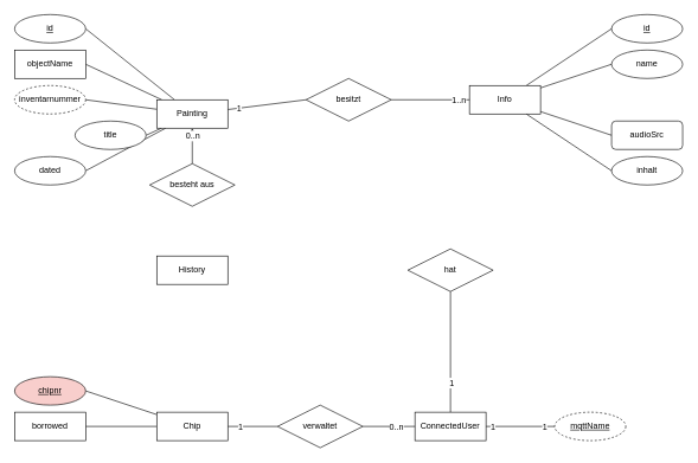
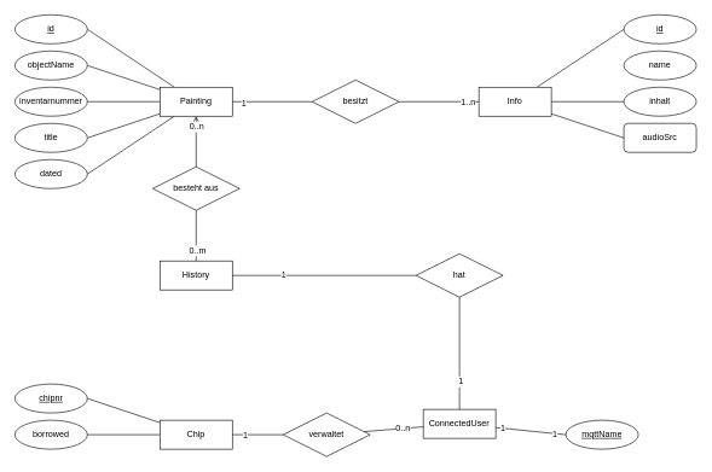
- <mxCell id="11" value="objectName" style="whiteSpace=wrap;html=1;align=center;rounded=0;" parent="1" vertex="1"><mxGeometry x="20" y="70" width="100" height="40" as="geometry" /></mxCell>
+ <mxCell id="11" value="objectName" style="ellipse;whiteSpace=wrap;html=1;align=center;" parent="1" vertex="1"><mxGeometry x="20" y="70" width="100" height="40" as="geometry" /></mxCell>
- <mxCell id="16" style="edgeStyle=none;rounded=0;orthogonalLoop=1;jettySize=auto;html=1;entryX=0;entryY=0.5;entryDx=0;entryDy=0;endArrow=none;endFill=0;" parent="1" source="19" target="21" edge="1"><mxGeometry relative="1" as="geometry" /></mxCell>
- <mxCell id="12" value="inventarnummer" style="ellipse;whiteSpace=wrap;html=1;align=center;dashed=1;" parent="1" vertex="1"><mxGeometry x="20" y="120" width="100" height="40" as="geometry" /></mxCell>
+ <mxCell id="12" value="inventarnummer" style="ellipse;whiteSpace=wrap;html=1;align=center;" parent="1" vertex="1"><mxGeometry x="20" y="120" width="100" height="40" as="geometry" /></mxCell>
- <mxCell id="9" value="Painting" style="whiteSpace=wrap;html=1;align=center;" parent="1" vertex="1"><mxGeometry x="220" y="140" width="100" height="40" as="geometry" /></mxCell>
+ <mxCell id="9" value="Painting" style="whiteSpace=wrap;html=1;align=center;" parent="1" vertex="1"><mxGeometry y="120" width="100" height="40" as="geometry" x="220" /></mxCell>
- <mxCell id="13" value="title" style="ellipse;whiteSpace=wrap;html=1;align=center;" parent="1" vertex="1"><mxGeometry x="105" y="170" width="100" height="40" as="geometry" /></mxCell>
+ <mxCell id="13" value="title" style="ellipse;whiteSpace=wrap;html=1;align=center;" parent="1" vertex="1"><mxGeometry x="20" y="170" width="100" height="40" as="geometry" /></mxCell>
- <mxCell id="22" value="inhalt" style="ellipse;whiteSpace=wrap;html=1;align=center;" parent="1" vertex="1"><mxGeometry x="860" y="220" width="100" height="40" as="geometry" /></mxCell>
+ <mxCell id="22" value="inhalt" style="ellipse;whiteSpace=wrap;html=1;align=center;" parent="1" vertex="1"><mxGeometry x="860" y="120" width="100" height="40" as="geometry" /></mxCell>
+ <mxCell id="37" style="edgeStyle=none;rounded=0;orthogonalLoop=1;jettySize=auto;html=1;endArrow=none;endFill=0;" parent="1" source="39" target="34" edge="1"><mxGeometry relative="1" as="geometry" /></mxCell>
+ <mxCell id="38" value="0..m" style="text;html=1;align=center;verticalAlign=middle;resizable=0;points=[];;labelBackgroundColor=#ffffff;" parent="37" vertex="1" connectable="0"><mxGeometry x="0.571" y="1" relative="1" as="geometry"><mxPoint as="offset" /></mxGeometry></mxCell>
+ <mxCell id="40" style="edgeStyle=none;rounded=0;orthogonalLoop=1;jettySize=auto;html=1;entryX=1;entryY=0.5;entryDx=0;entryDy=0;endArrow=none;endFill=0;" parent="1" source="44" target="34" edge="1"><mxGeometry relative="1" as="geometry" /></mxCell>
+ <mxCell id="41" value="1" style="text;html=1;align=center;verticalAlign=middle;resizable=0;points=[];;labelBackgroundColor=#ffffff;" parent="40" vertex="1" connectable="0"><mxGeometry x="0.444" y="-1" relative="1" as="geometry"><mxPoint as="offset" /></mxGeometry></mxCell>
- <mxCell id="32" value="&lt;u&gt;chipnr&lt;/u&gt;" style="ellipse;whiteSpace=wrap;html=1;align=center;fillColor=#f8cecc;" parent="1" vertex="1"><mxGeometry x="20" y="530" width="100" height="40" as="geometry" /></mxCell>
+ <mxCell id="32" value="&lt;u&gt;chipnr&lt;/u&gt;" style="ellipse;whiteSpace=wrap;html=1;align=center;" parent="1" vertex="1"><mxGeometry x="20" y="530" width="100" height="40" as="geometry" /></mxCell>
- <mxCell id="33" value="borrowed" style="whiteSpace=wrap;html=1;align=center;rounded=0;" parent="1" vertex="1"><mxGeometry x="20" y="580" width="100" height="40" as="geometry" /></mxCell>
+ <mxCell id="33" value="borrowed" style="ellipse;whiteSpace=wrap;html=1;align=center;" parent="1" vertex="1"><mxGeometry x="20" y="580" width="100" height="40" as="geometry" /></mxCell>
- <mxCell id="48" value="ConnectedUser" style="rounded=0;whiteSpace=wrap;html=1;" vertex="1" parent="1"><mxGeometry x="583.29" y="580" width="100" height="40" as="geometry" /></mxCell>
+ <mxCell id="48" value="ConnectedUser" style="rounded=0;whiteSpace=wrap;html=1;" vertex="1" parent="1"><mxGeometry x="583.29" y="565" width="100" height="40" as="geometry" /></mxCell>
- <mxCell id="52" value="&lt;u&gt;mqttName&lt;/u&gt;" style="ellipse;whiteSpace=wrap;html=1;align=center;dashed=1;" vertex="1" parent="1"><mxGeometry x="780" y="580" width="100" height="40" as="geometry" /></mxCell>
+ <mxCell id="52" value="&lt;u&gt;mqttName&lt;/u&gt;" style="ellipse;whiteSpace=wrap;html=1;align=center;" vertex="1" parent="1"><mxGeometry x="780" y="580" width="100" height="40" as="geometry" /></mxCell>
